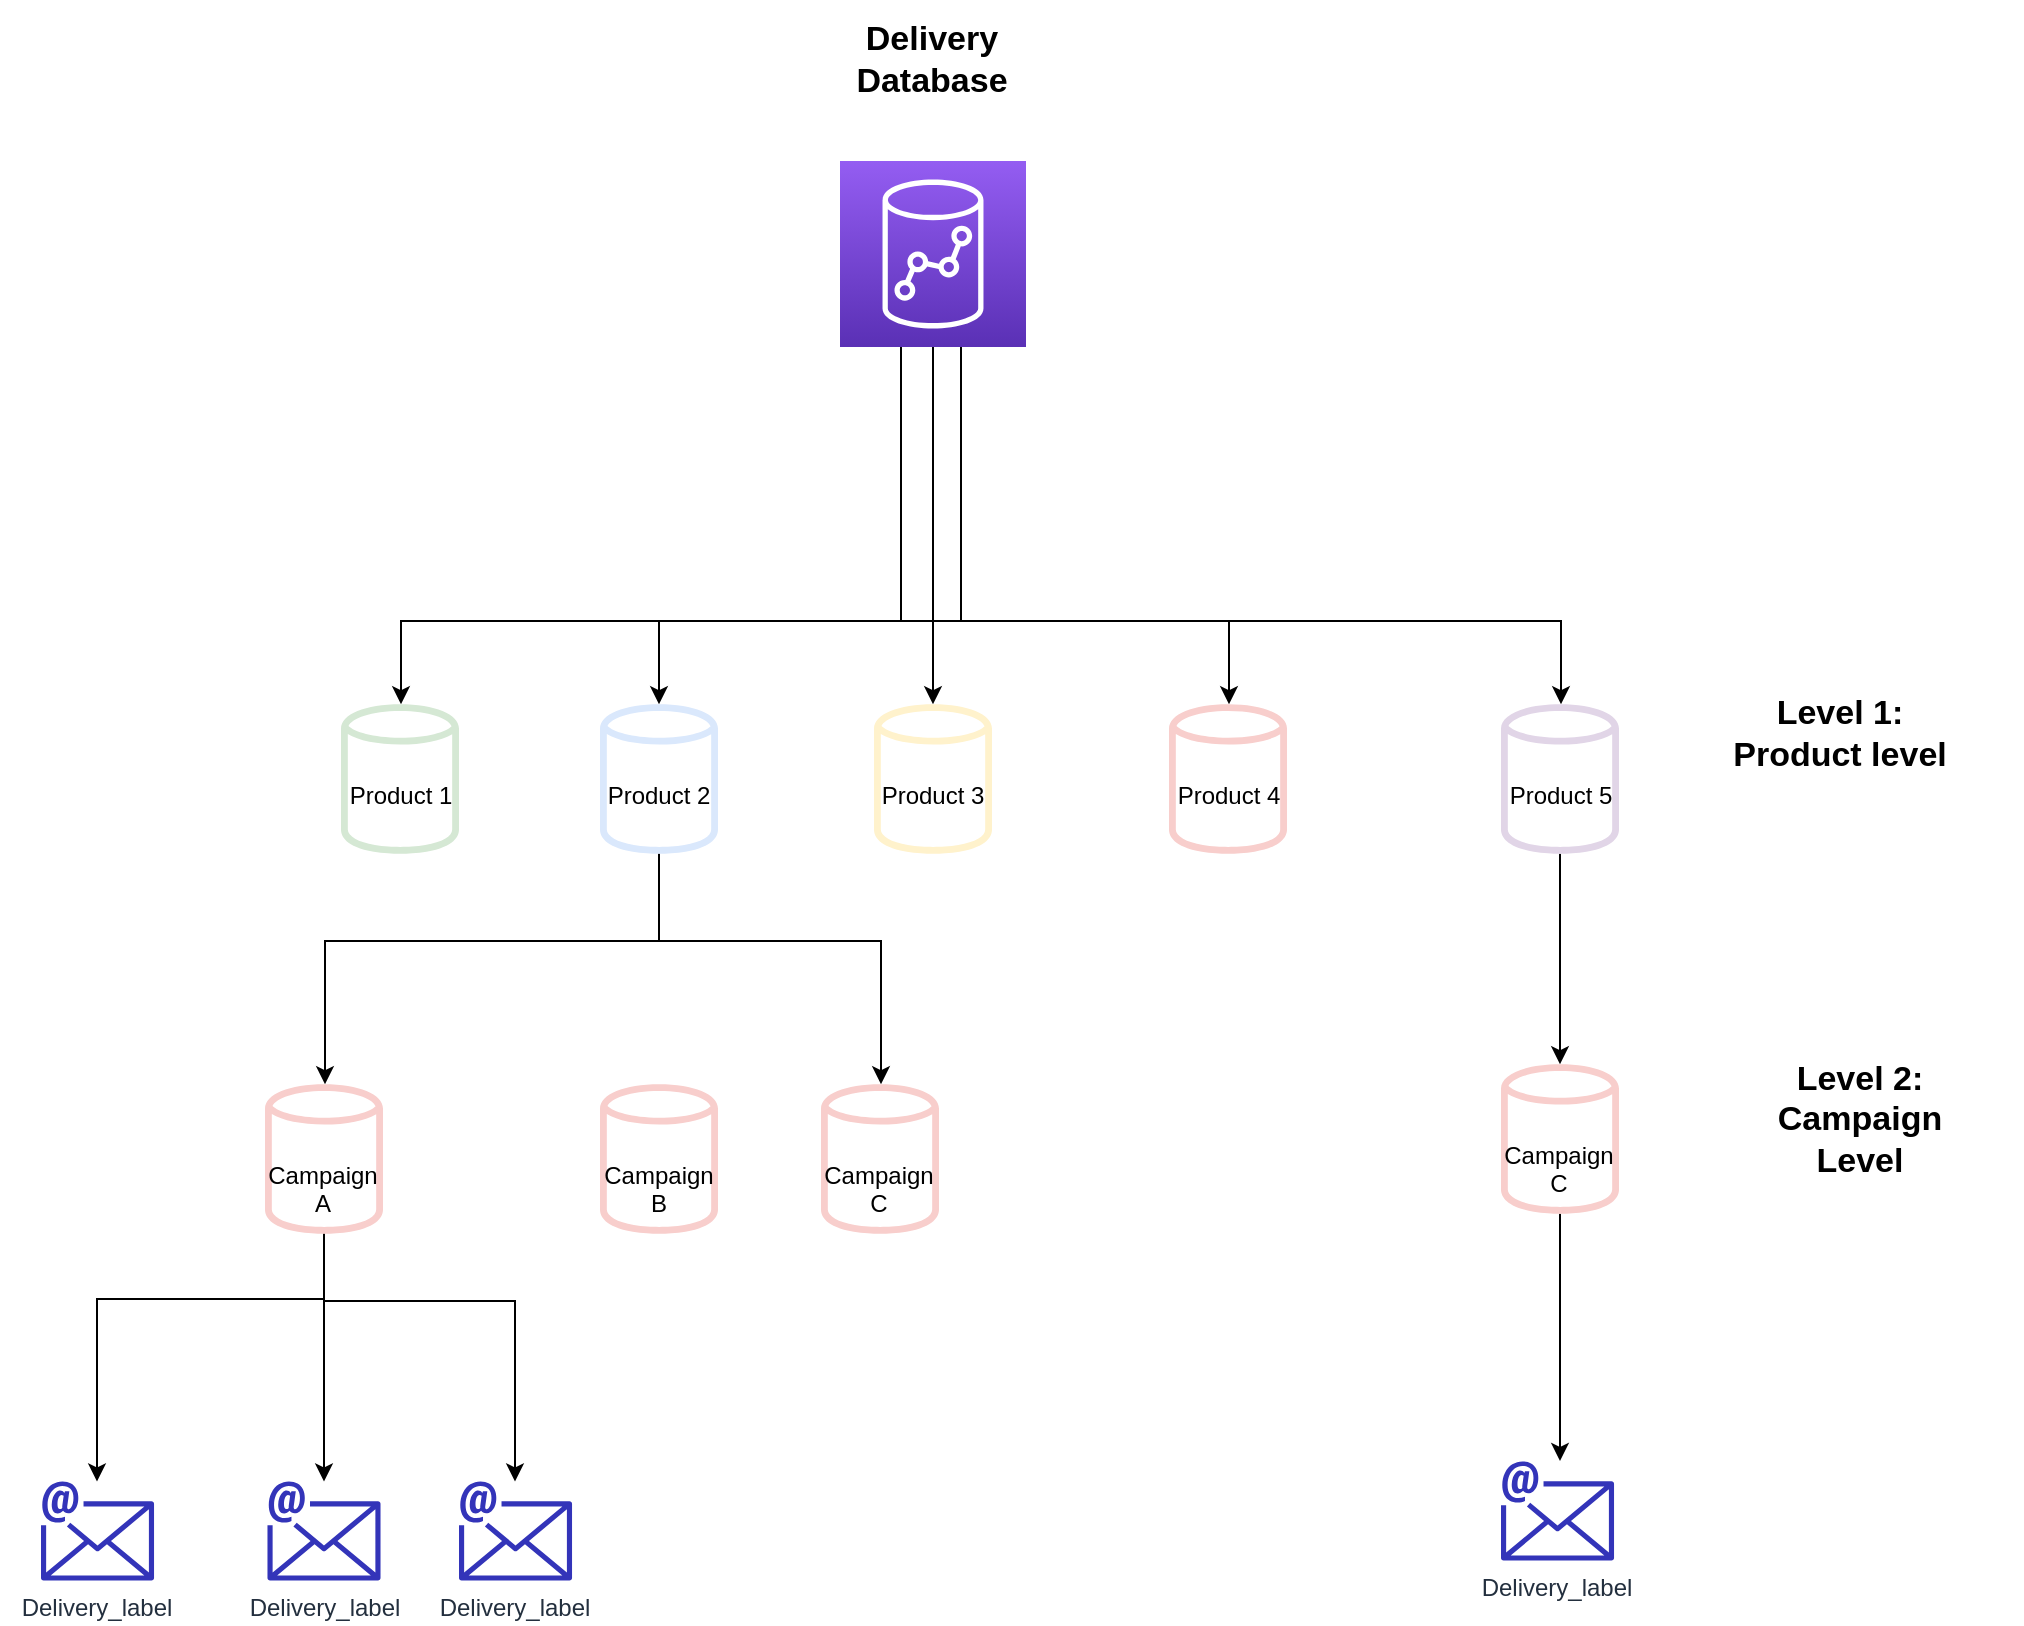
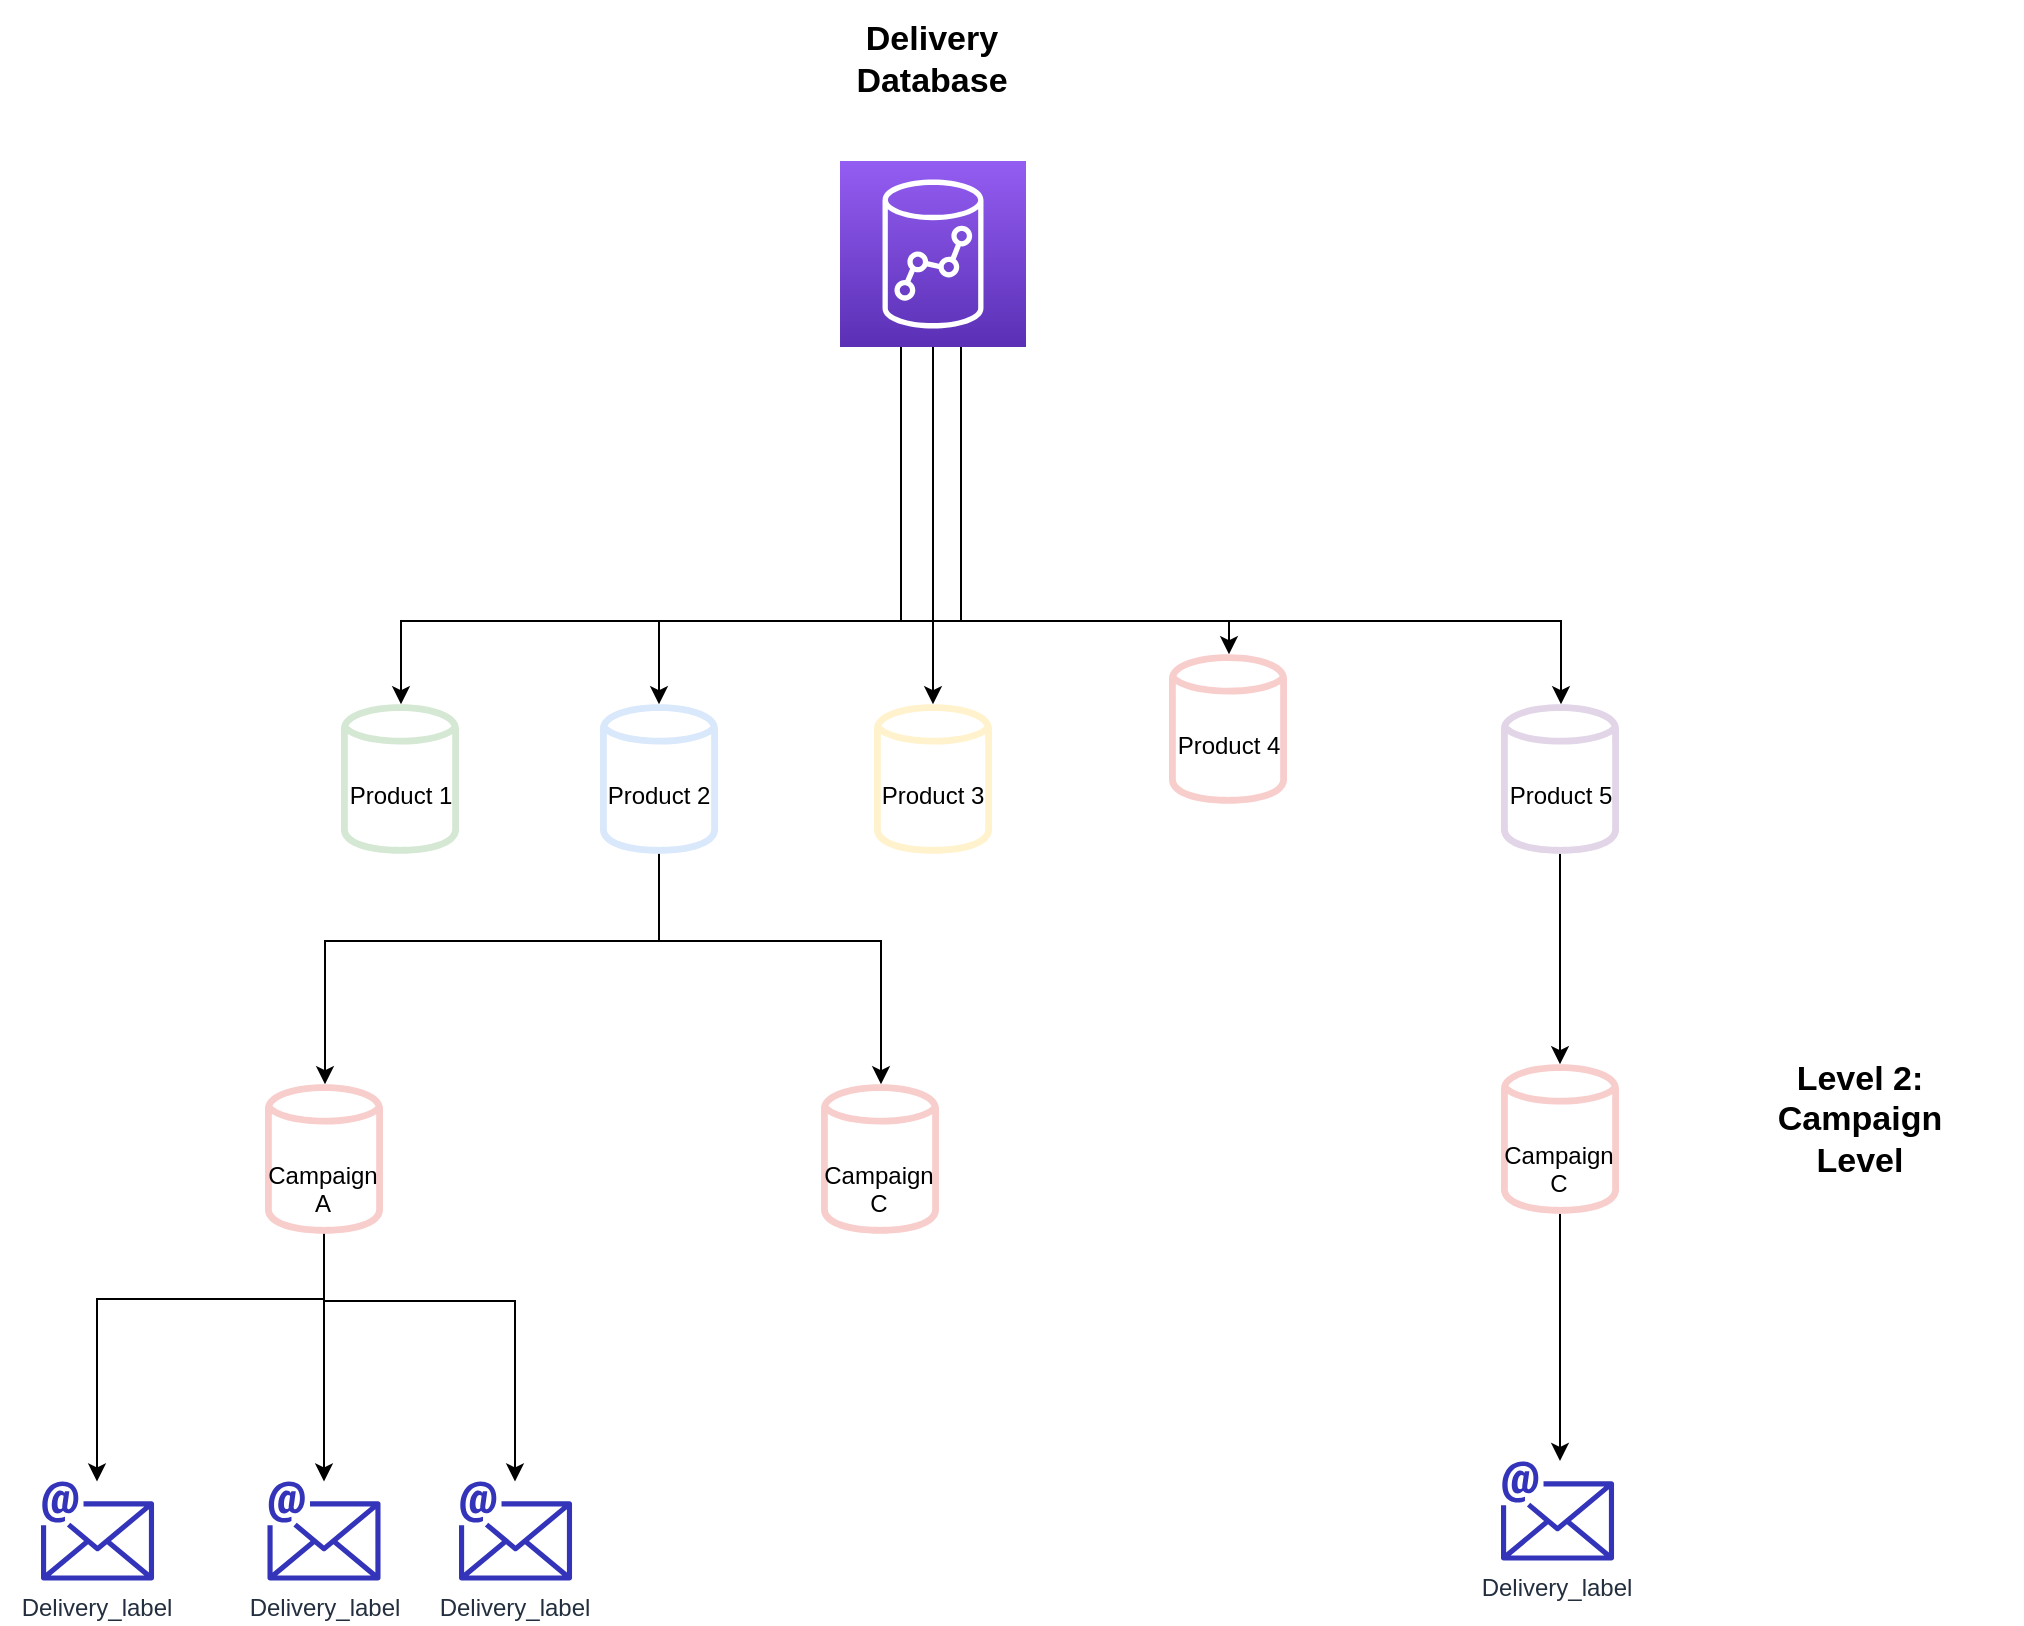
- <mxCell id="29" value="&lt;b&gt;&lt;font style=&quot;font-size: 17px&quot;&gt;Level 1: Product level&lt;/font&gt;&lt;/b&gt;" style="text;html=1;strokeColor=none;fillColor=none;align=center;verticalAlign=middle;whiteSpace=wrap;rounded=0;dashed=1;" vertex="1" parent="1"><mxGeometry x="860" y="357" width="120" height="20" as="geometry" /></mxCell>
- <mxCell id="13" value="Product 4" style="outlineConnect=0;fillColor=#f8cecc;strokeColor=#b85450;dashed=0;verticalLabelPosition=bottom;verticalAlign=top;align=center;html=1;fontSize=12;fontStyle=0;aspect=fixed;pointerEvents=1;shape=mxgraph.aws4.generic_database;spacingTop=-44;" vertex="1" parent="1"><mxGeometry x="584" y="350" width="59" height="78" as="geometry" /></mxCell>
+ <mxCell id="13" value="Product 4" style="outlineConnect=0;fillColor=#f8cecc;strokeColor=#b85450;dashed=0;verticalLabelPosition=bottom;verticalAlign=top;align=center;html=1;fontSize=12;fontStyle=0;aspect=fixed;pointerEvents=1;shape=mxgraph.aws4.generic_database;spacingTop=-44;" vertex="1" parent="1"><mxGeometry x="584" y="325" width="59" height="78" as="geometry" /></mxCell>
- <mxCell id="23" value="Campaign B" style="outlineConnect=0;strokeColor=#b85450;dashed=1;verticalLabelPosition=bottom;verticalAlign=top;align=center;html=1;fontSize=12;fontStyle=0;aspect=fixed;pointerEvents=1;shape=mxgraph.aws4.generic_database;fillColor=#F8CECC;whiteSpace=wrap;spacingTop=-44;" vertex="1" parent="1"><mxGeometry x="299.5" y="540" width="59" height="78" as="geometry" /></mxCell>
